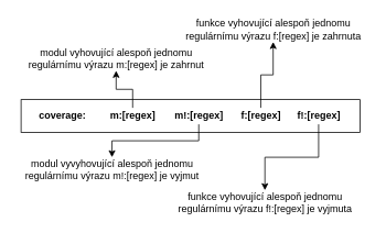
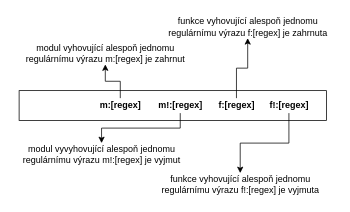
- <mxCell id="3" value="coverage:" style="text;html=1;resizable=0;autosize=1;align=center;verticalAlign=middle;points=[];fillColor=none;strokeColor=none;rounded=0;fontStyle=1" vertex="1" parent="1"><mxGeometry x="40" y="130" width="70" height="20" as="geometry" /></mxCell>
